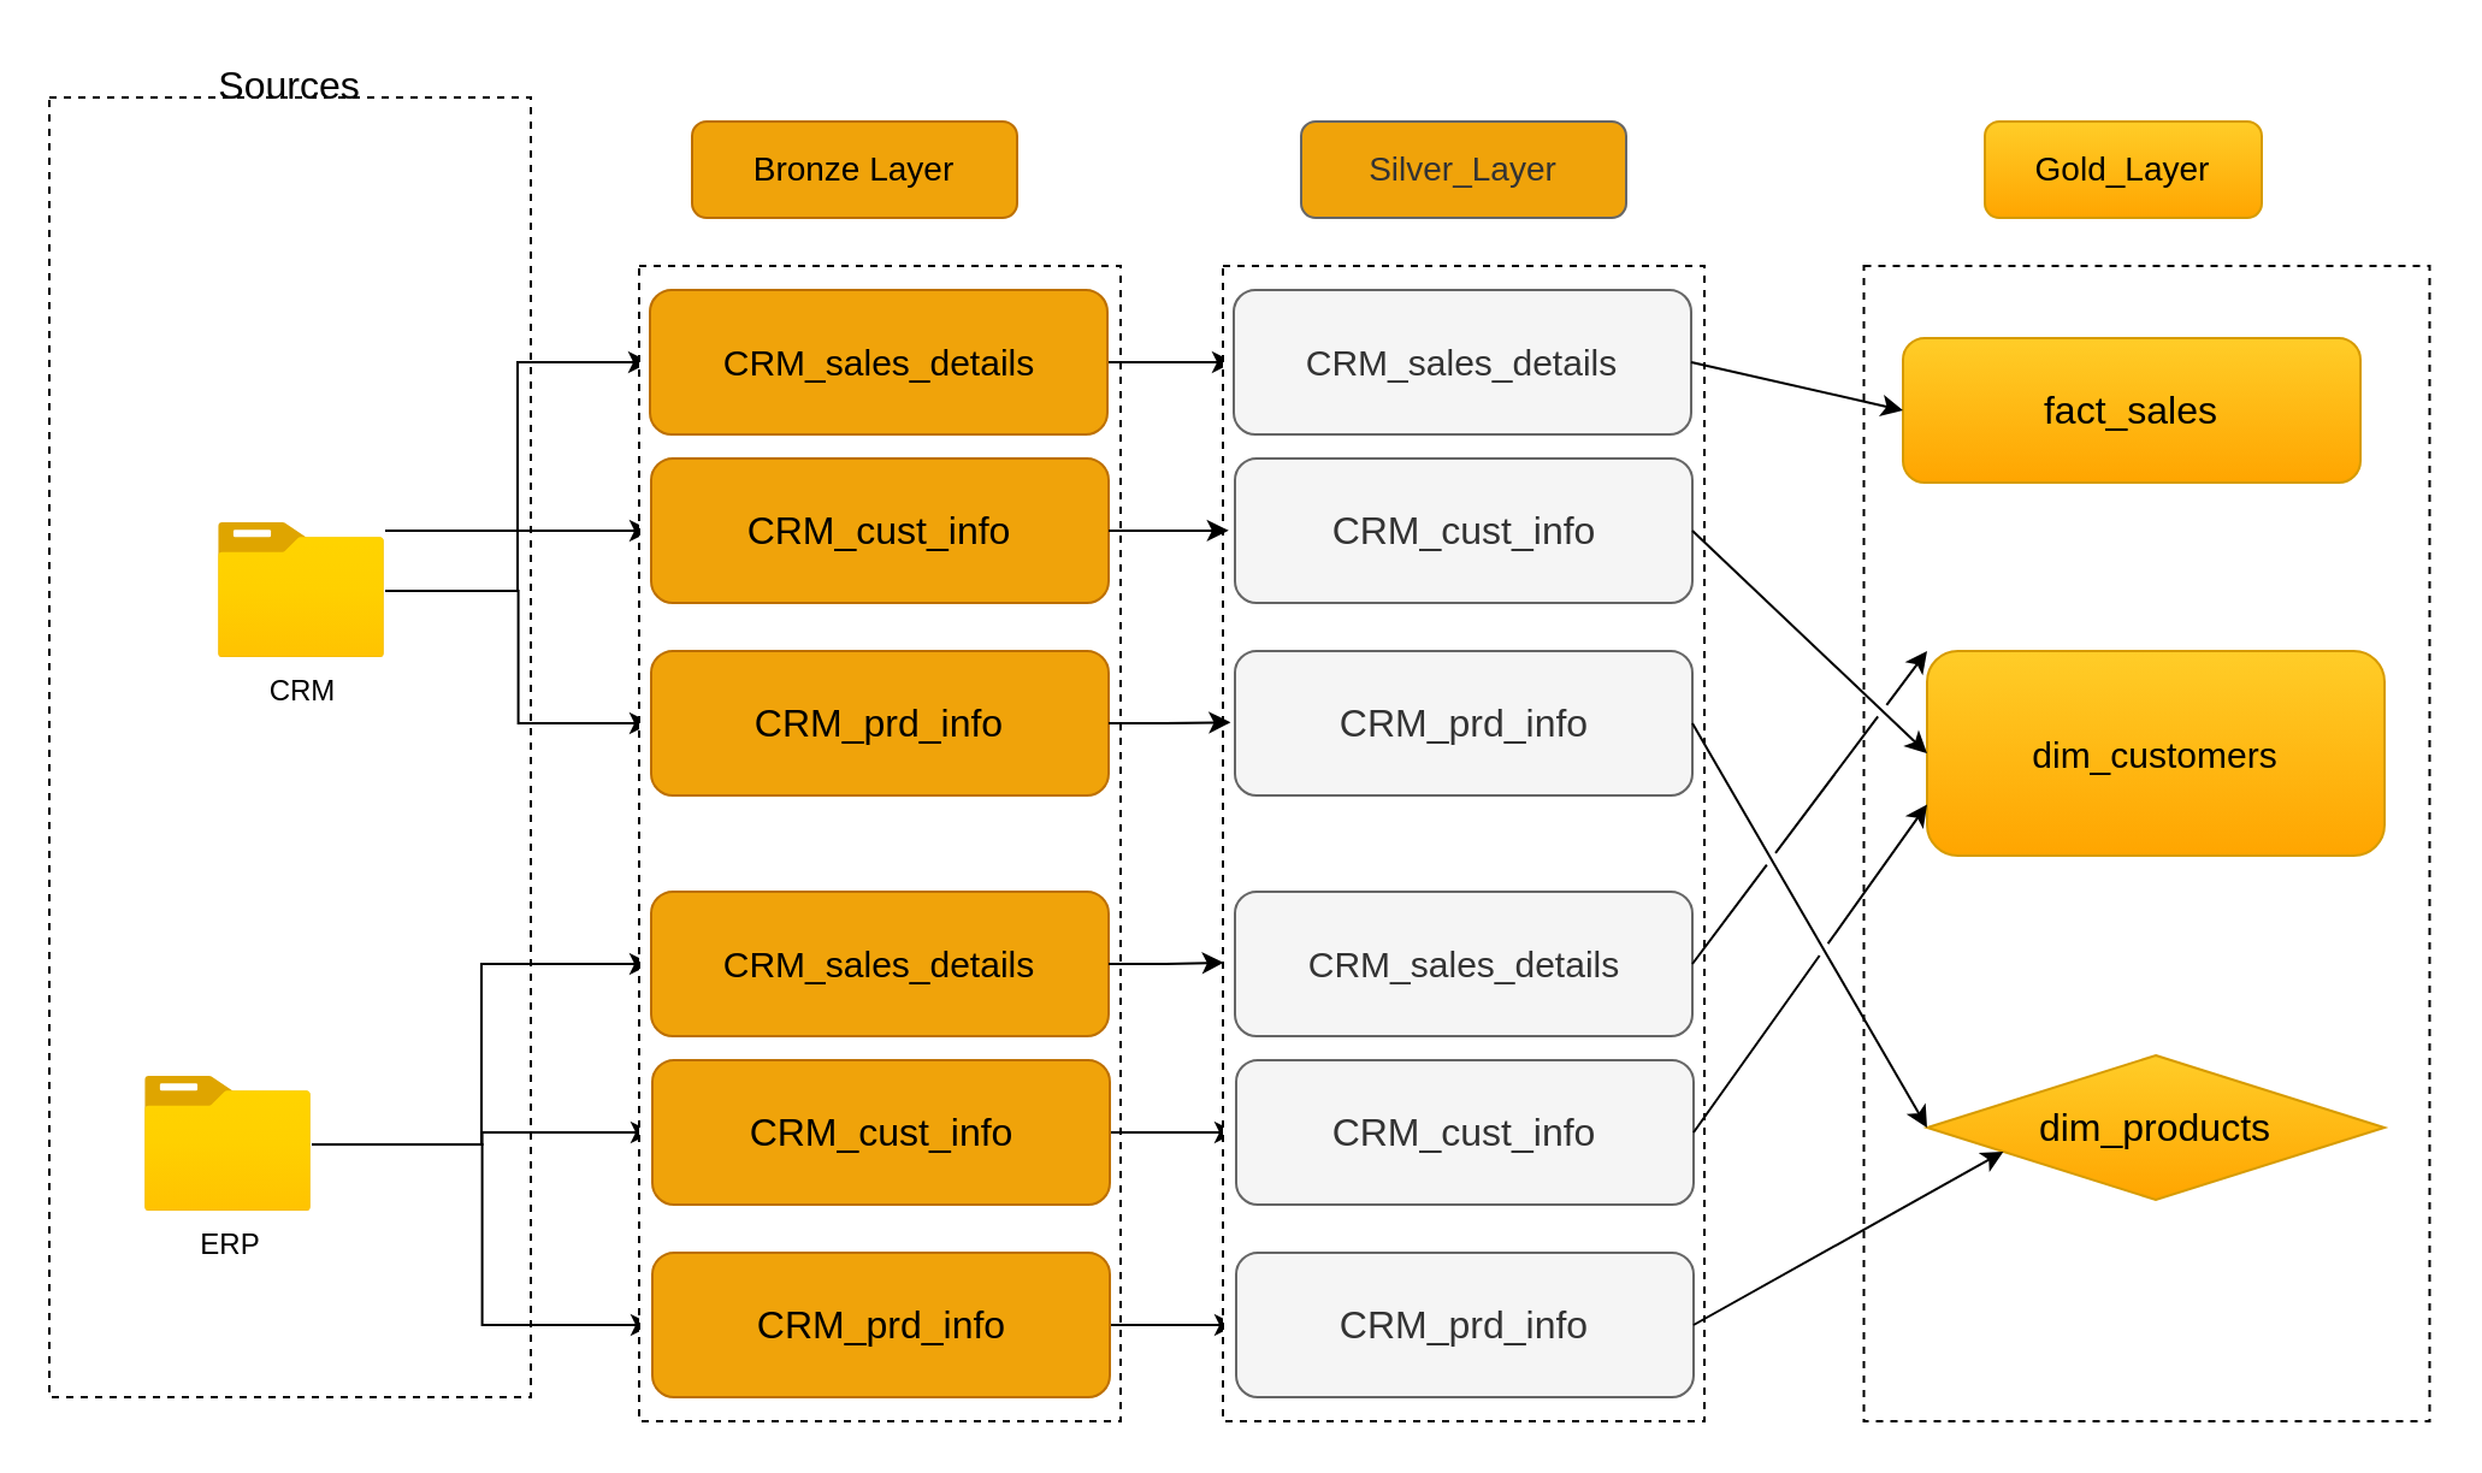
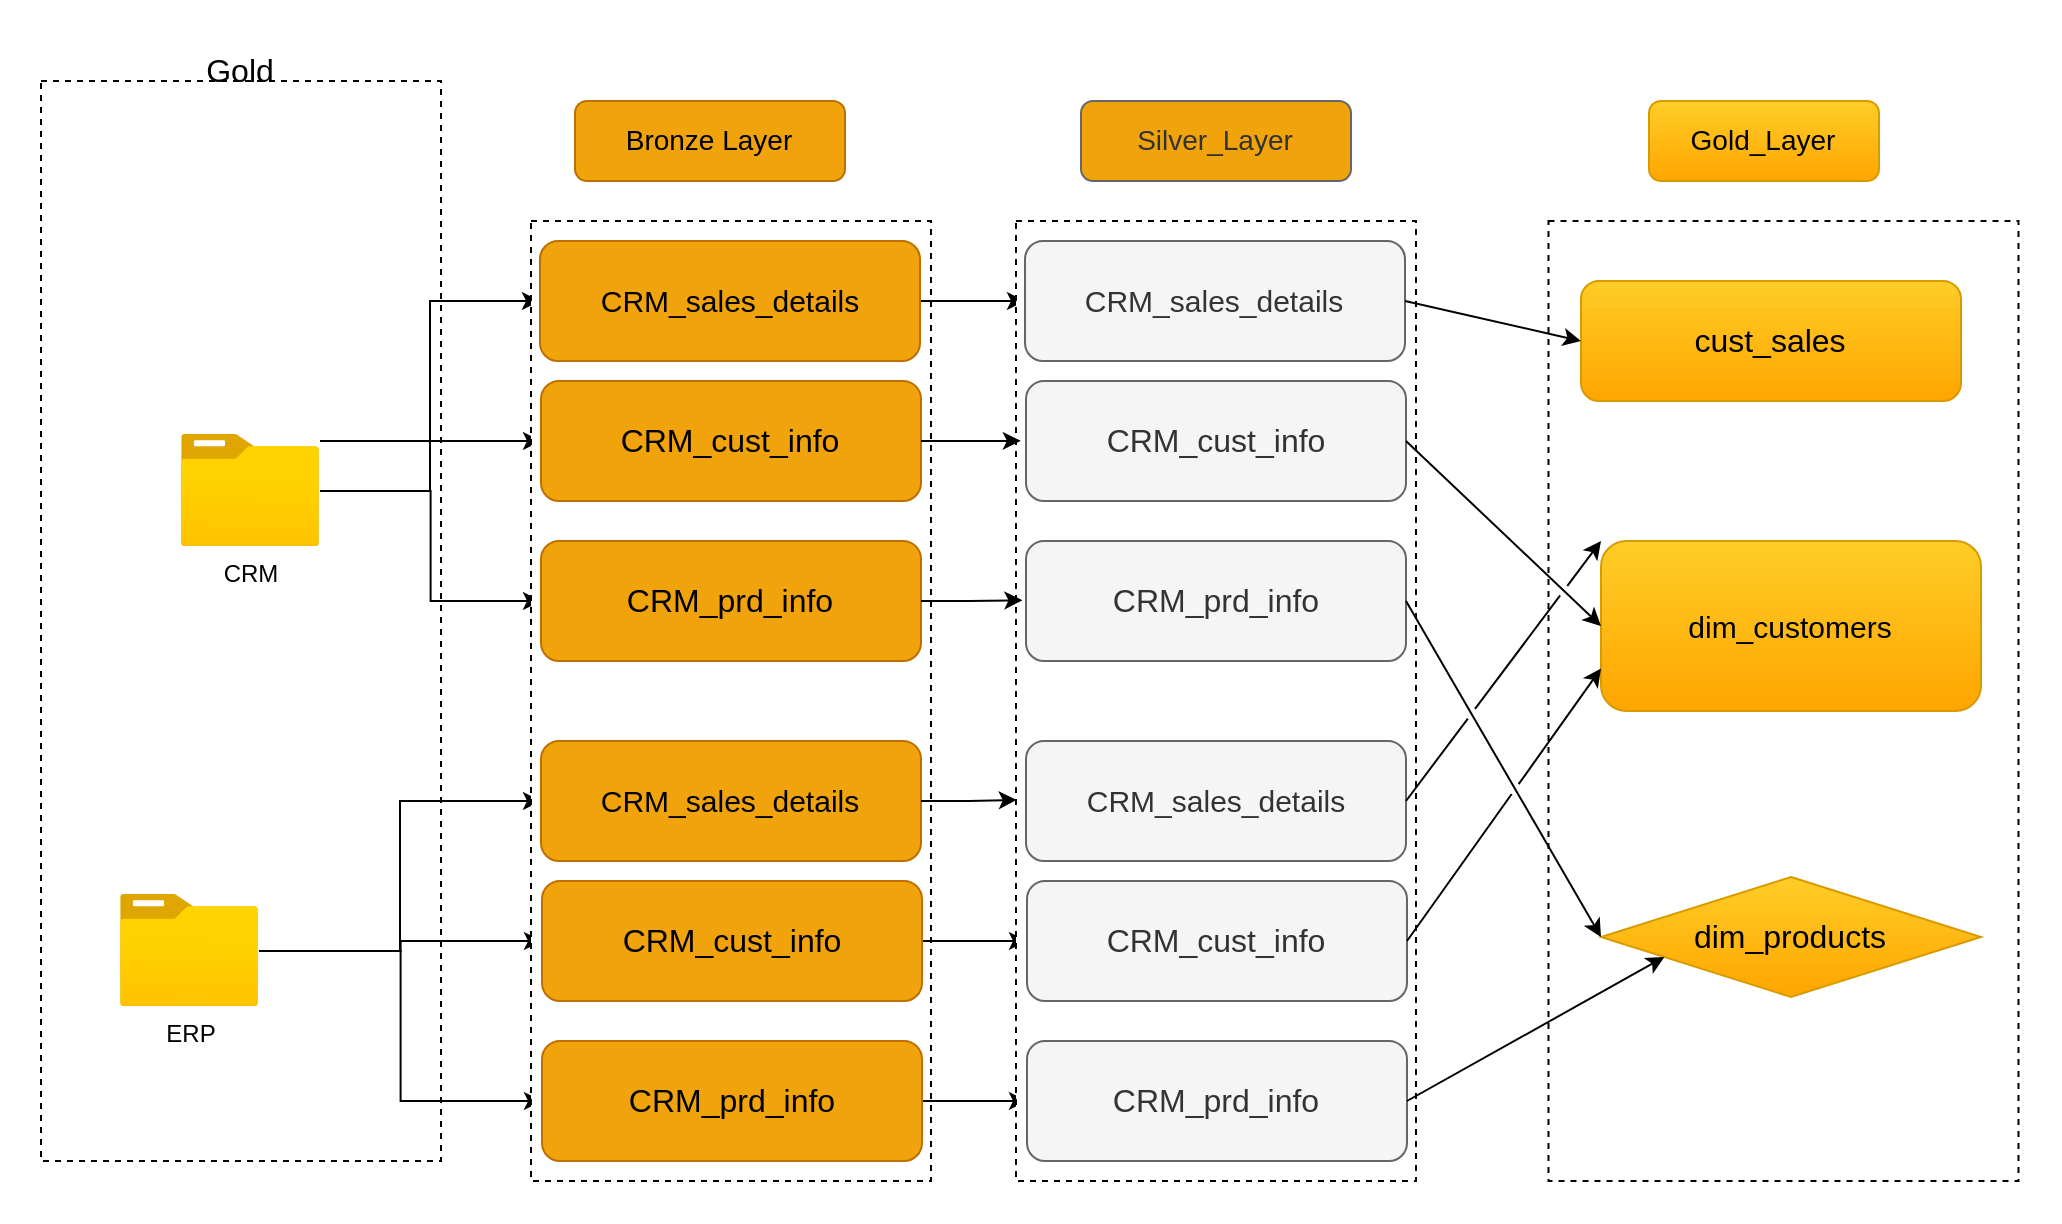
- <mxCell id="3" value="&lt;font style=&quot;font-size: 16px;&quot;&gt;Sources&lt;/font&gt;" style="text;html=1;align=center;verticalAlign=middle;whiteSpace=wrap;rounded=0;" vertex="1" parent="1"><mxGeometry x="90" y="20" width="60" height="30" as="geometry" /></mxCell>
+ <mxCell id="3" value="&lt;font style=&quot;font-size: 16px;&quot;&gt;Gold&lt;/font&gt;" style="text;html=1;align=center;verticalAlign=middle;whiteSpace=wrap;rounded=0;" vertex="1" parent="1"><mxGeometry x="90" y="20" width="60" height="30" as="geometry" /></mxCell>
- <mxCell id="36" value="&lt;span style=&quot;font-size: 16px;&quot;&gt;fact_sales&lt;/span&gt;" style="rounded=1;whiteSpace=wrap;html=1;fillColor=#ffcd28;strokeColor=#d79b00;gradientColor=#ffa500;" vertex="1" parent="1"><mxGeometry x="790" y="140" width="190" height="60" as="geometry" /></mxCell>
+ <mxCell id="36" value="&lt;span style=&quot;font-size: 16px;&quot;&gt;cust_sales&lt;/span&gt;" style="rounded=1;whiteSpace=wrap;html=1;fillColor=#ffcd28;strokeColor=#d79b00;gradientColor=#ffa500;" vertex="1" parent="1"><mxGeometry x="790" y="140" width="190" height="60" as="geometry" /></mxCell>
